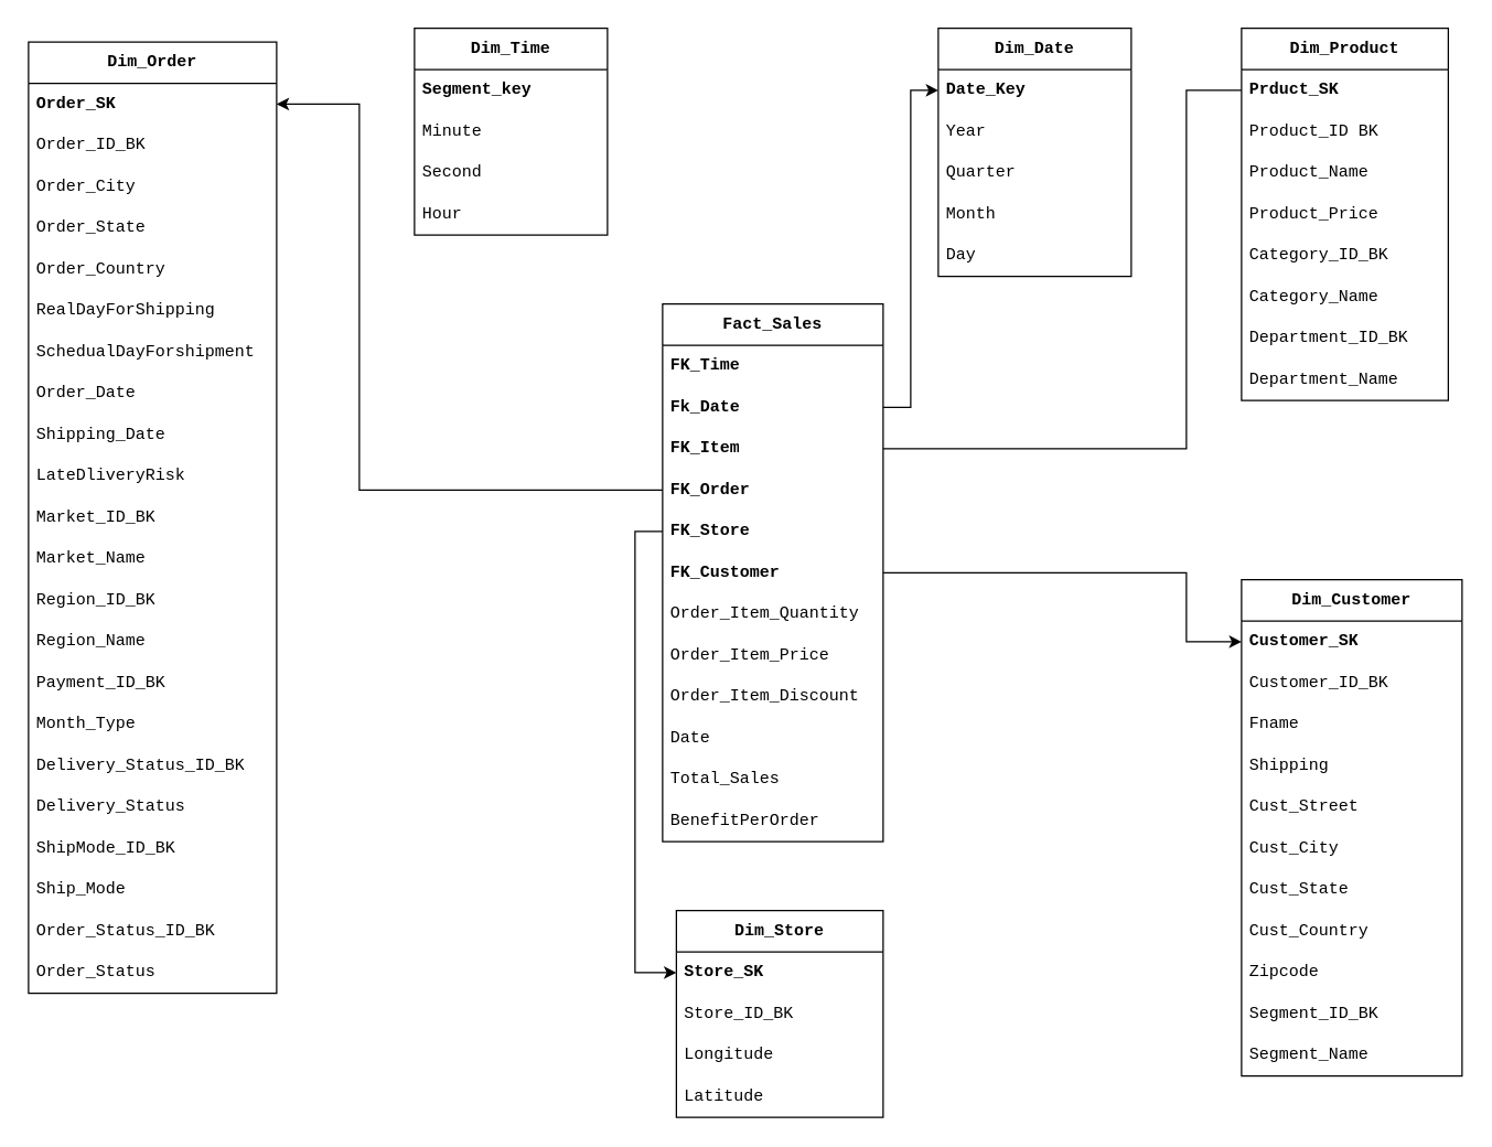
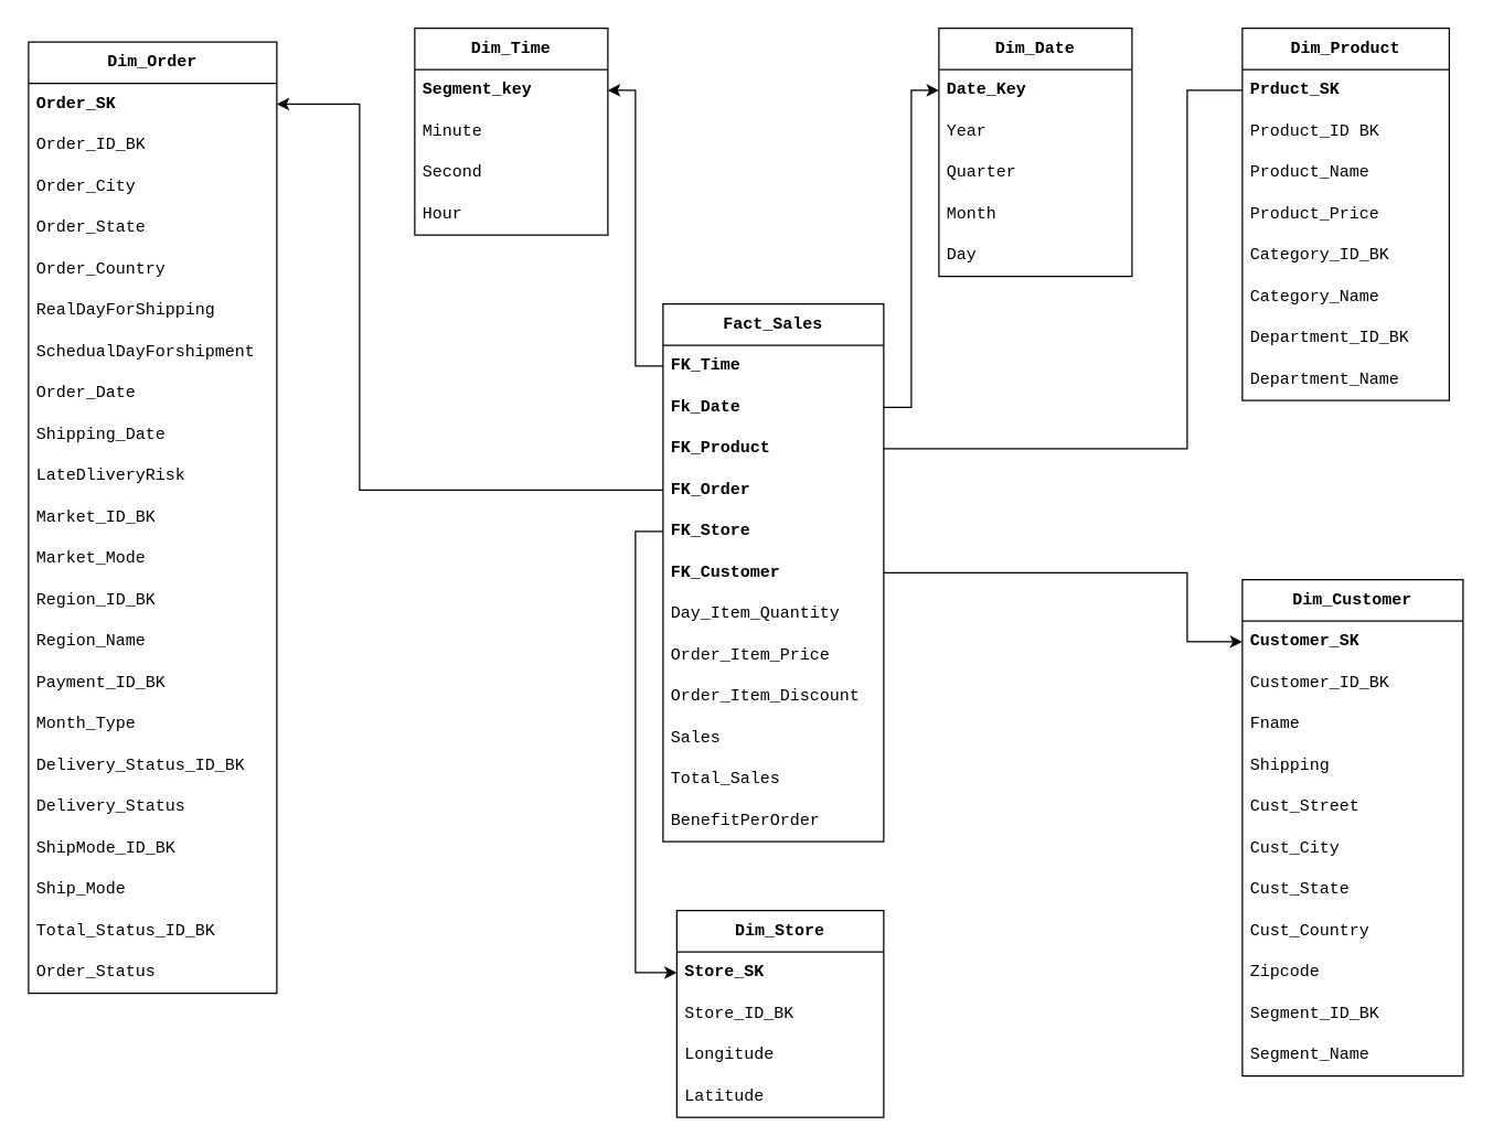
+ <mxCell id="75" style="edgeStyle=orthogonalEdgeStyle;rounded=0;orthogonalLoop=1;jettySize=auto;html=1;exitX=0;exitY=0.5;exitDx=0;exitDy=0;entryX=1;entryY=0.5;entryDx=0;entryDy=0;" edge="1" parent="1" source="3" target="71"><mxGeometry relative="1" as="geometry" /></mxCell>
- <mxCell id="5" value="&lt;b&gt;FK_Item&lt;/b&gt;" style="text;strokeColor=none;fillColor=none;align=left;verticalAlign=middle;spacingLeft=4;spacingRight=4;overflow=hidden;points=[[0,0.5],[1,0.5]];portConstraint=eastwest;rotatable=0;whiteSpace=wrap;html=1;fontFamily=Courier New;" parent="2" vertex="1"><mxGeometry y="90" width="160" height="30" as="geometry" /></mxCell>
+ <mxCell id="5" value="&lt;b&gt;FK_Product&lt;/b&gt;" style="text;strokeColor=none;fillColor=none;align=left;verticalAlign=middle;spacingLeft=4;spacingRight=4;overflow=hidden;points=[[0,0.5],[1,0.5]];portConstraint=eastwest;rotatable=0;whiteSpace=wrap;html=1;fontFamily=Courier New;" parent="2" vertex="1"><mxGeometry y="90" width="160" height="30" as="geometry" /></mxCell>
- <mxCell id="47" value="Market_Name" style="text;strokeColor=none;fillColor=none;align=left;verticalAlign=middle;spacingLeft=4;spacingRight=4;overflow=hidden;points=[[0,0.5],[1,0.5]];portConstraint=eastwest;rotatable=0;whiteSpace=wrap;html=1;fontFamily=Courier New;" parent="35" vertex="1"><mxGeometry y="360" width="180" height="30" as="geometry" /></mxCell>
+ <mxCell id="47" value="Market_Mode" style="text;strokeColor=none;fillColor=none;align=left;verticalAlign=middle;spacingLeft=4;spacingRight=4;overflow=hidden;points=[[0,0.5],[1,0.5]];portConstraint=eastwest;rotatable=0;whiteSpace=wrap;html=1;fontFamily=Courier New;" parent="35" vertex="1"><mxGeometry y="360" width="180" height="30" as="geometry" /></mxCell>
- <mxCell id="9" value="Order_Item_Quantity" style="text;strokeColor=none;fillColor=none;align=left;verticalAlign=middle;spacingLeft=4;spacingRight=4;overflow=hidden;points=[[0,0.5],[1,0.5]];portConstraint=eastwest;rotatable=0;whiteSpace=wrap;html=1;fontFamily=Courier New;" parent="2" vertex="1"><mxGeometry y="210" width="160" height="30" as="geometry" /></mxCell>
+ <mxCell id="9" value="Day_Item_Quantity" style="text;strokeColor=none;fillColor=none;align=left;verticalAlign=middle;spacingLeft=4;spacingRight=4;overflow=hidden;points=[[0,0.5],[1,0.5]];portConstraint=eastwest;rotatable=0;whiteSpace=wrap;html=1;fontFamily=Courier New;" parent="2" vertex="1"><mxGeometry y="210" width="160" height="30" as="geometry" /></mxCell>
- <mxCell id="12" value="Date" style="text;strokeColor=none;fillColor=none;align=left;verticalAlign=middle;spacingLeft=4;spacingRight=4;overflow=hidden;points=[[0,0.5],[1,0.5]];portConstraint=eastwest;rotatable=0;whiteSpace=wrap;html=1;fontFamily=Courier New;" parent="2" vertex="1"><mxGeometry y="300" width="160" height="30" as="geometry" /></mxCell>
+ <mxCell id="12" value="Sales" style="text;strokeColor=none;fillColor=none;align=left;verticalAlign=middle;spacingLeft=4;spacingRight=4;overflow=hidden;points=[[0,0.5],[1,0.5]];portConstraint=eastwest;rotatable=0;whiteSpace=wrap;html=1;fontFamily=Courier New;" parent="2" vertex="1"><mxGeometry y="300" width="160" height="30" as="geometry" /></mxCell>
- <mxCell id="56" value="Order_Status_ID_BK" style="text;strokeColor=none;fillColor=none;align=left;verticalAlign=middle;spacingLeft=4;spacingRight=4;overflow=hidden;points=[[0,0.5],[1,0.5]];portConstraint=eastwest;rotatable=0;whiteSpace=wrap;html=1;fontFamily=Courier New;" parent="35" vertex="1"><mxGeometry y="630" width="180" height="30" as="geometry" /></mxCell>
+ <mxCell id="56" value="Total_Status_ID_BK" style="text;strokeColor=none;fillColor=none;align=left;verticalAlign=middle;spacingLeft=4;spacingRight=4;overflow=hidden;points=[[0,0.5],[1,0.5]];portConstraint=eastwest;rotatable=0;whiteSpace=wrap;html=1;fontFamily=Courier New;" parent="35" vertex="1"><mxGeometry y="630" width="180" height="30" as="geometry" /></mxCell>
